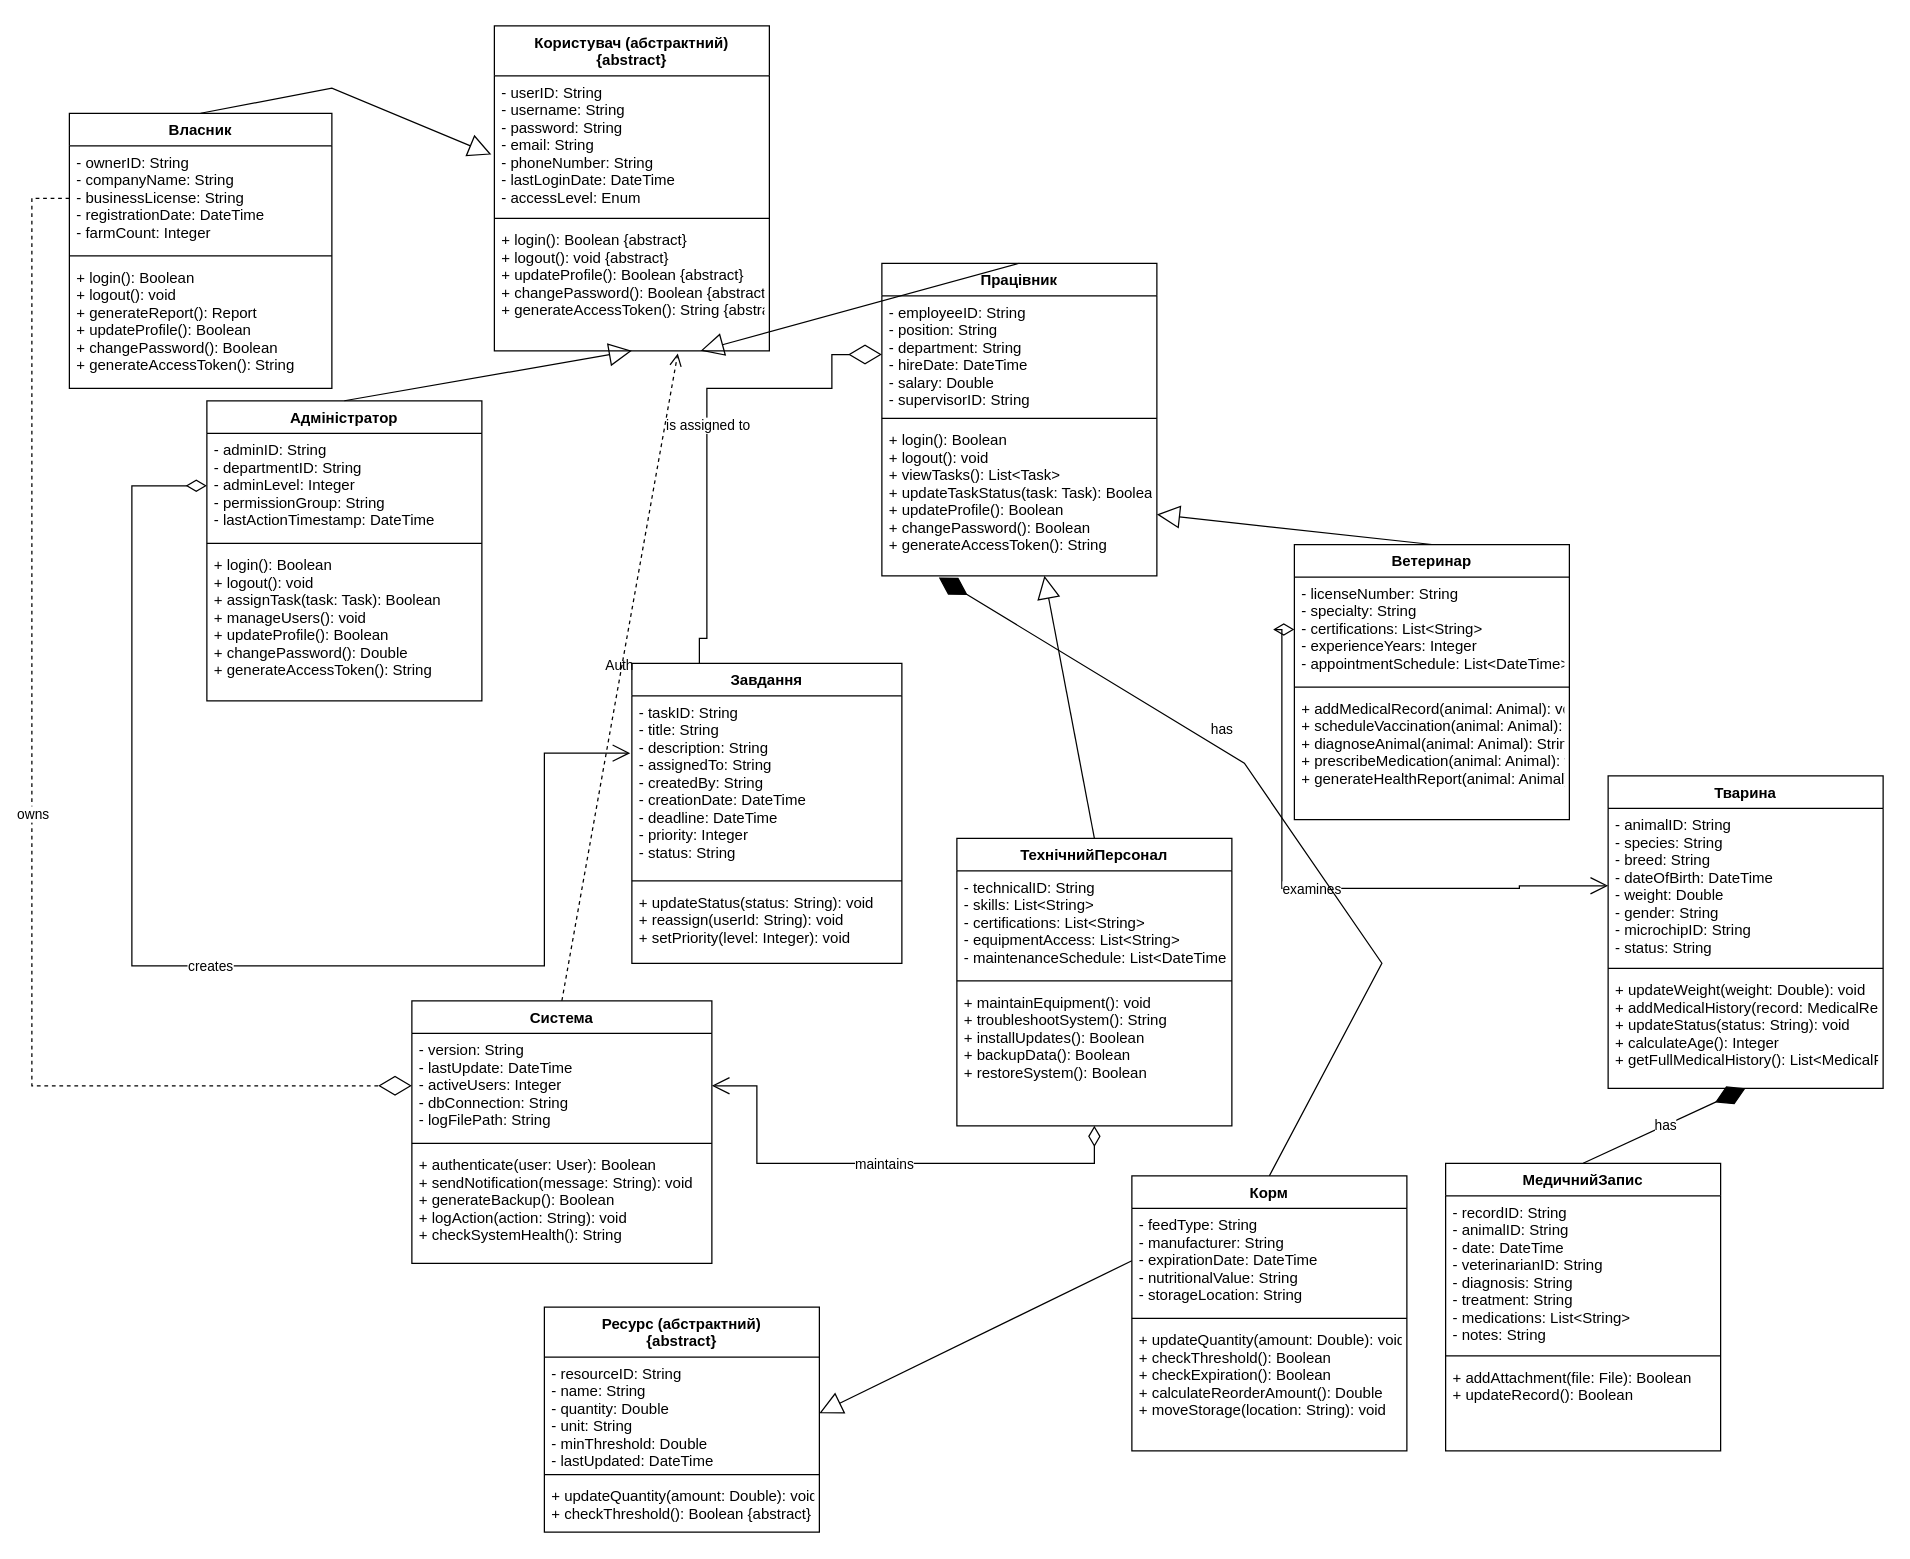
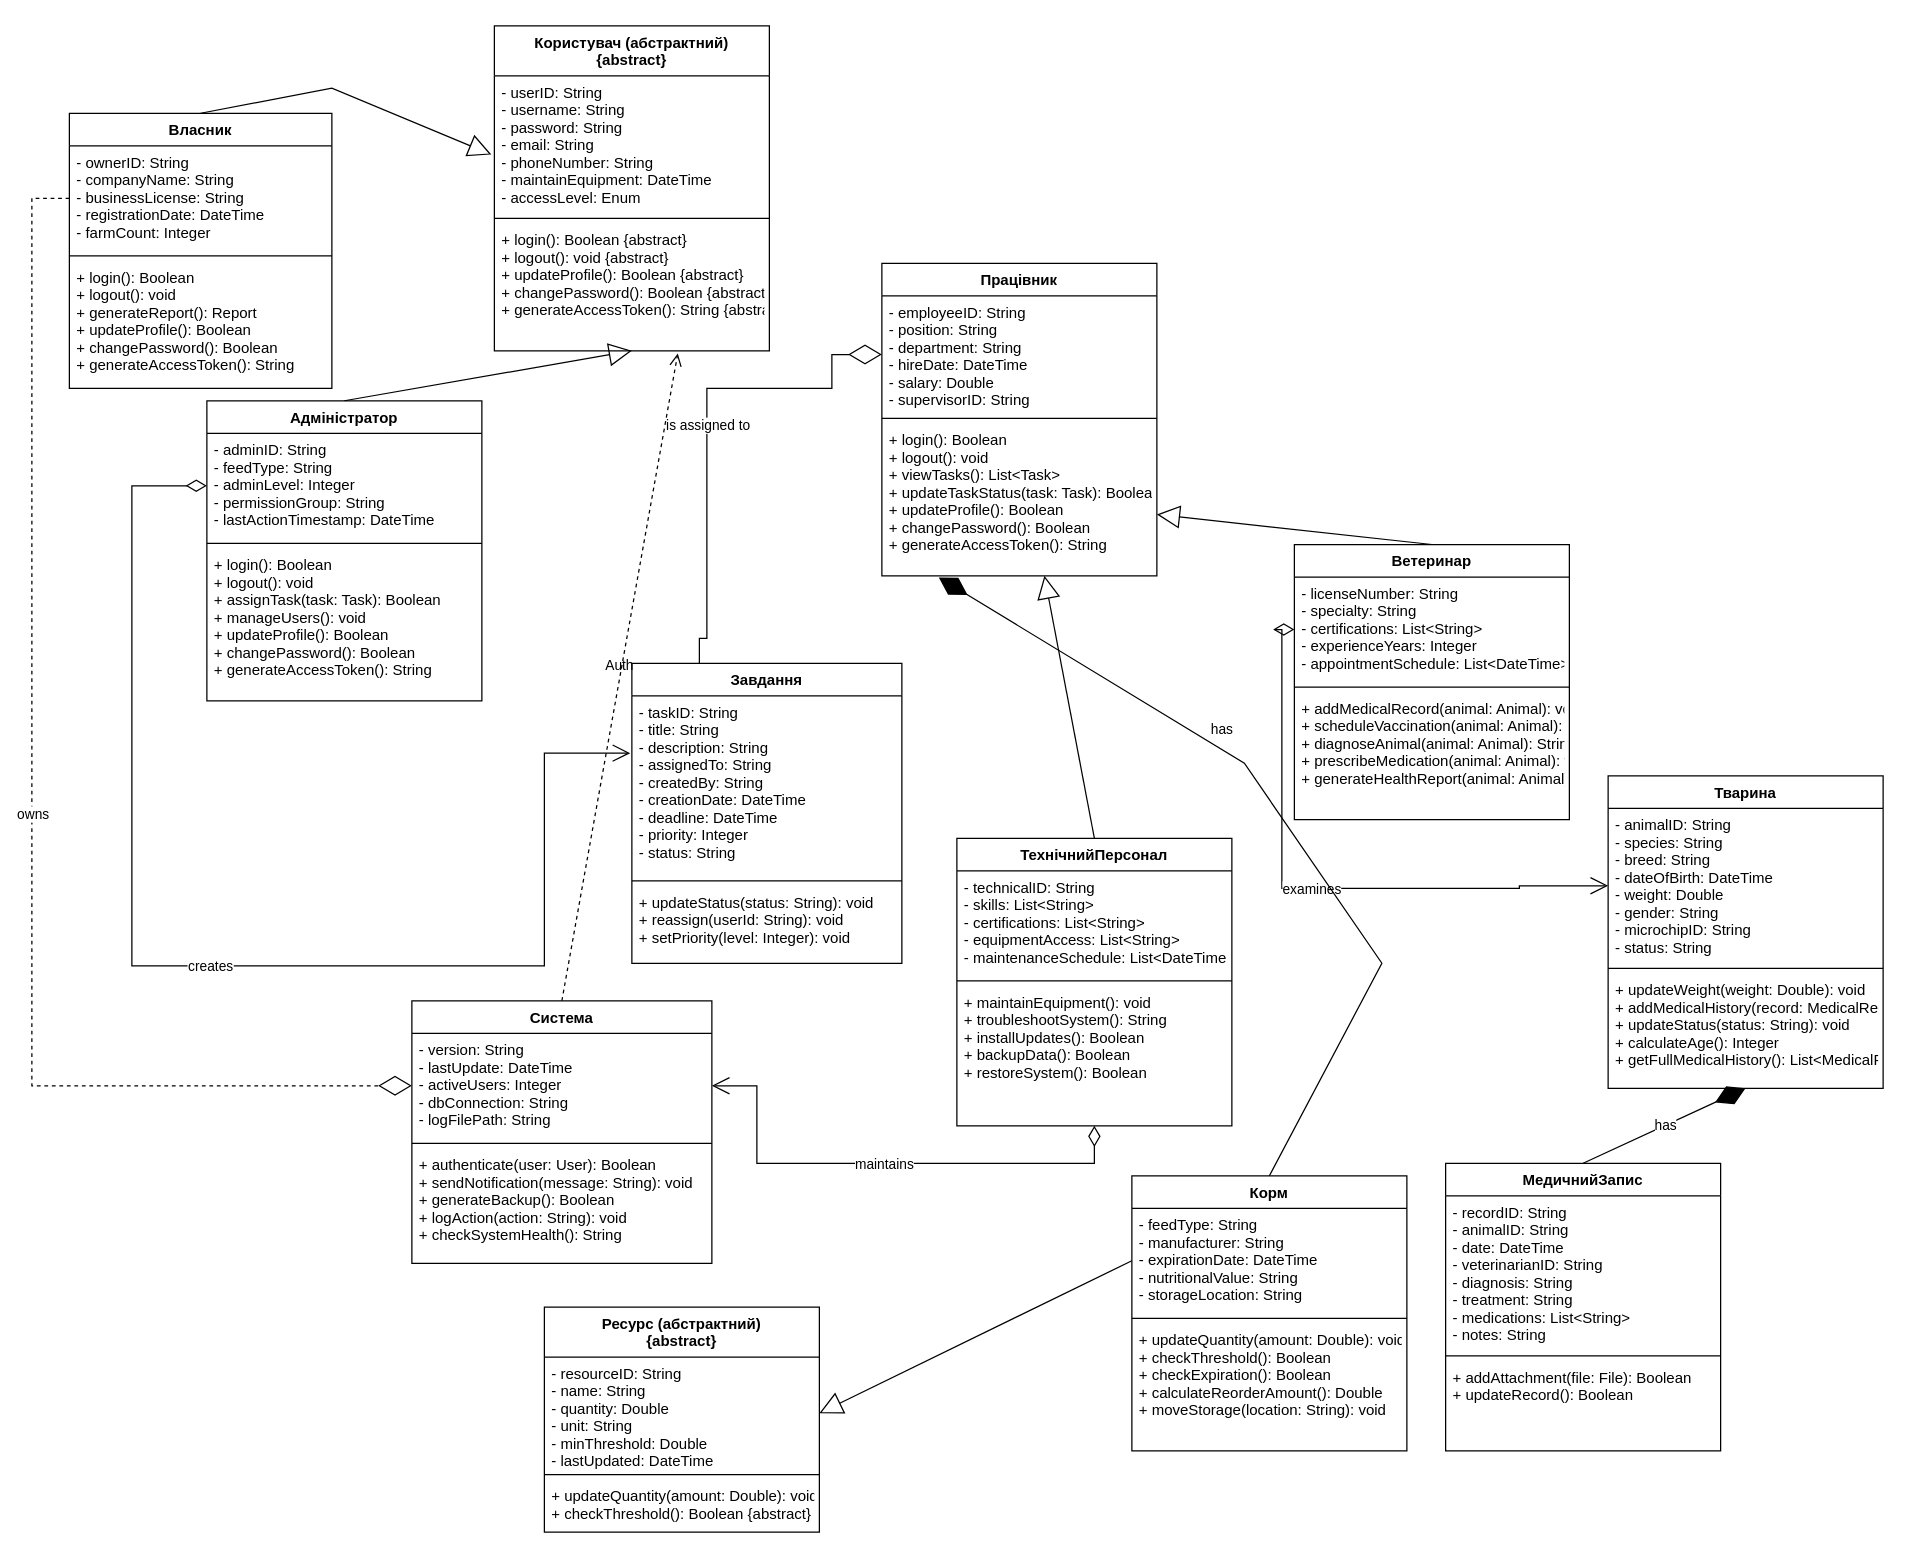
- <mxCell id="3" value="- userID: String&#10;- username: String&#10;- password: String&#10;- email: String&#10;- phoneNumber: String&#10;- lastLoginDate: DateTime&#10;- accessLevel: Enum" style="text;strokeColor=none;fillColor=none;align=left;verticalAlign=top;spacingLeft=4;spacingRight=4;overflow=hidden;rotatable=0;points=[[0,0.5],[1,0.5]];portConstraint=eastwest;" parent="2" vertex="1"><mxGeometry y="40" width="220" height="110" as="geometry" /></mxCell>
+ <mxCell id="3" value="- userID: String&#10;- username: String&#10;- password: String&#10;- email: String&#10;- phoneNumber: String&#10;- maintainEquipment: DateTime&#10;- accessLevel: Enum" style="text;strokeColor=none;fillColor=none;align=left;verticalAlign=top;spacingLeft=4;spacingRight=4;overflow=hidden;rotatable=0;points=[[0,0.5],[1,0.5]];portConstraint=eastwest;" parent="2" vertex="1"><mxGeometry y="40" width="220" height="110" as="geometry" /></mxCell>
- <mxCell id="52" value="" style="endArrow=block;endSize=16;endFill=0;html=1;rounded=0;entryX=0.75;entryY=1;entryDx=0;entryDy=0;exitX=0.5;exitY=0;exitDx=0;exitDy=0;" parent="1" source="14" target="2" edge="1"><mxGeometry width="160" relative="1" as="geometry"><mxPoint x="240" y="620" as="sourcePoint" /><mxPoint x="400" y="620" as="targetPoint" /></mxGeometry></mxCell>
- <mxCell id="11" value="- adminID: String&#10;- departmentID: String&#10;- adminLevel: Integer&#10;- permissionGroup: String&#10;- lastActionTimestamp: DateTime" style="text;strokeColor=none;fillColor=none;align=left;verticalAlign=top;spacingLeft=4;spacingRight=4;overflow=hidden;rotatable=0;points=[[0,0.5],[1,0.5]];portConstraint=eastwest;" parent="10" vertex="1"><mxGeometry y="26" width="220" height="84" as="geometry" /></mxCell>
+ <mxCell id="11" value="- adminID: String&#10;- feedType: String&#10;- adminLevel: Integer&#10;- permissionGroup: String&#10;- lastActionTimestamp: DateTime" style="text;strokeColor=none;fillColor=none;align=left;verticalAlign=top;spacingLeft=4;spacingRight=4;overflow=hidden;rotatable=0;points=[[0,0.5],[1,0.5]];portConstraint=eastwest;" parent="10" vertex="1"><mxGeometry y="26" width="220" height="84" as="geometry" /></mxCell>
- <mxCell id="13" value="+ login(): Boolean&#10;+ logout(): void&#10;+ assignTask(task: Task): Boolean&#10;+ manageUsers(): void&#10;+ updateProfile(): Boolean&#10;+ changePassword(): Double&#10;+ generateAccessToken(): String" style="text;strokeColor=none;fillColor=none;align=left;verticalAlign=top;spacingLeft=4;spacingRight=4;overflow=hidden;rotatable=0;points=[[0,0.5],[1,0.5]];portConstraint=eastwest;" parent="10" vertex="1"><mxGeometry y="118" width="220" height="122" as="geometry" /></mxCell>
+ <mxCell id="13" value="+ login(): Boolean&#10;+ logout(): void&#10;+ assignTask(task: Task): Boolean&#10;+ manageUsers(): void&#10;+ updateProfile(): Boolean&#10;+ changePassword(): Boolean&#10;+ generateAccessToken(): String" style="text;strokeColor=none;fillColor=none;align=left;verticalAlign=top;spacingLeft=4;spacingRight=4;overflow=hidden;rotatable=0;points=[[0,0.5],[1,0.5]];portConstraint=eastwest;" parent="10" vertex="1"><mxGeometry y="118" width="220" height="122" as="geometry" /></mxCell>
